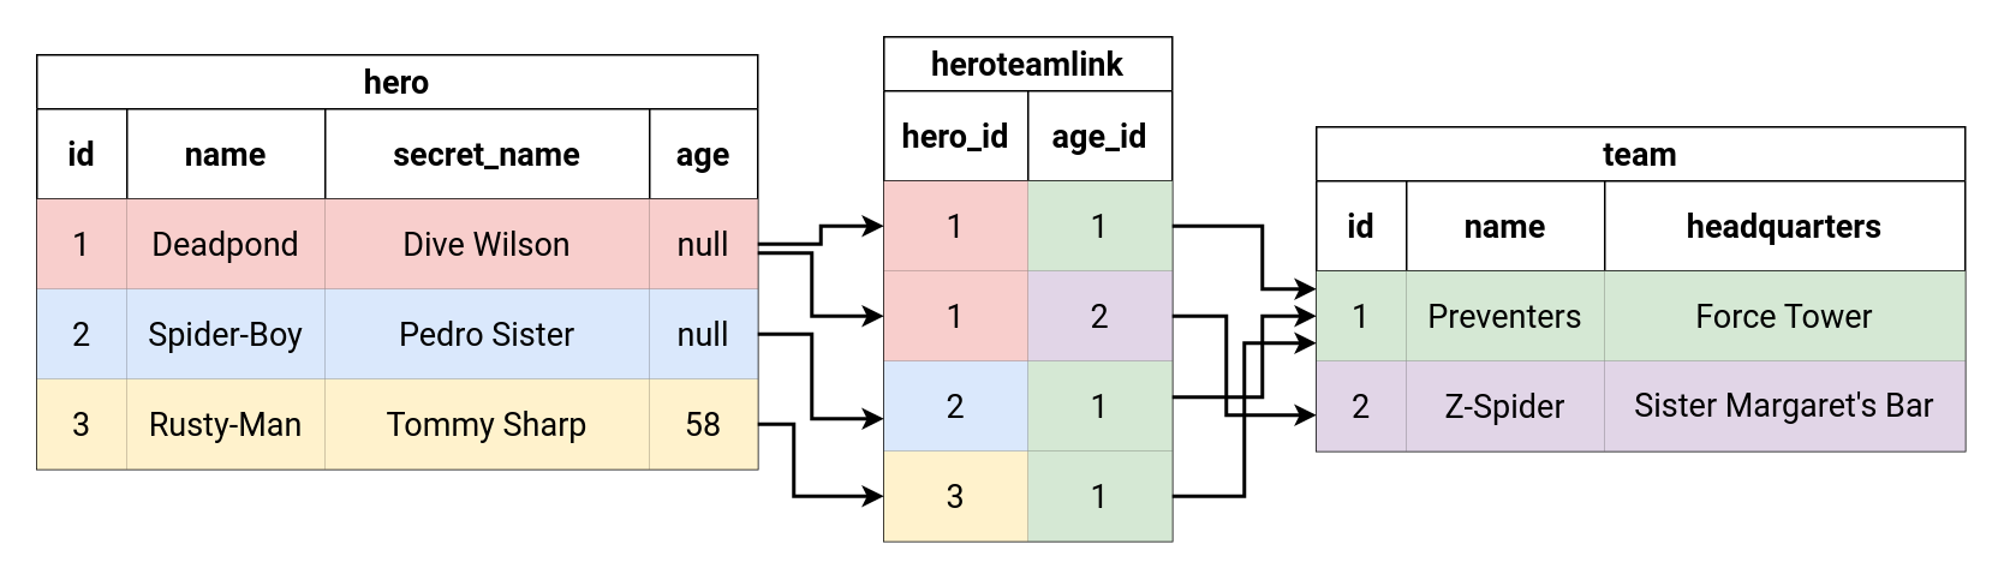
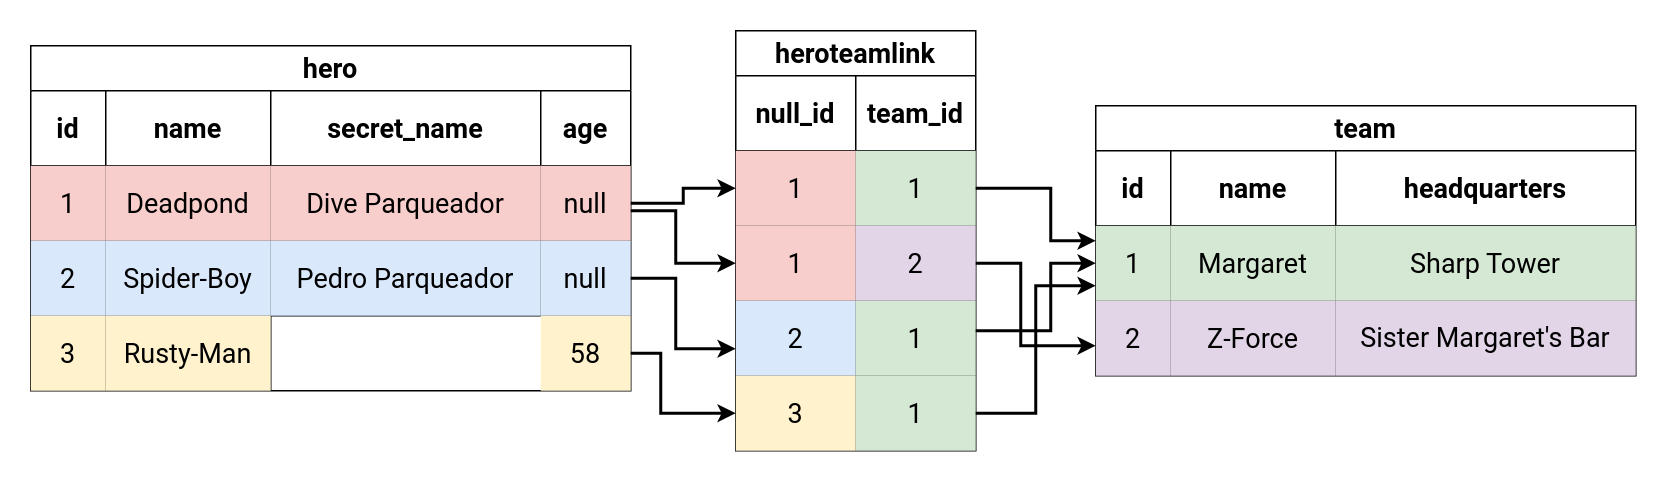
- <mxCell id="38" value="&lt;font style=&quot;font-size: 18px&quot; face=&quot;Roboto&quot; data-font-src=&quot;https://fonts.googleapis.com/css?family=Roboto&quot;&gt;&lt;b&gt;hero_id&lt;/b&gt;&lt;/font&gt;" style="shape=partialRectangle;html=1;whiteSpace=wrap;connectable=0;top=0;left=0;bottom=0;right=0;overflow=hidden;strokeColor=none;fillColor=none;" vertex="1" parent="37"><mxGeometry width="80" height="50" as="geometry" /></mxCell>
+ <mxCell id="38" value="&lt;font style=&quot;font-size: 18px&quot; face=&quot;Roboto&quot; data-font-src=&quot;https://fonts.googleapis.com/css?family=Roboto&quot;&gt;&lt;b&gt;null_id&lt;/b&gt;&lt;/font&gt;" style="shape=partialRectangle;html=1;whiteSpace=wrap;connectable=0;top=0;left=0;bottom=0;right=0;overflow=hidden;strokeColor=none;fillColor=none;" vertex="1" parent="37"><mxGeometry width="80" height="50" as="geometry" /></mxCell>
- <mxCell id="39" value="&lt;font style=&quot;font-size: 18px&quot; face=&quot;Roboto&quot; data-font-src=&quot;https://fonts.googleapis.com/css?family=Roboto&quot;&gt;&lt;b&gt;age_id&lt;/b&gt;&lt;/font&gt;" style="shape=partialRectangle;html=1;whiteSpace=wrap;connectable=0;top=0;left=0;bottom=0;right=0;overflow=hidden;strokeColor=none;fillColor=none;" vertex="1" parent="37"><mxGeometry x="80" width="80" height="50" as="geometry" /></mxCell>
+ <mxCell id="39" value="&lt;font style=&quot;font-size: 18px&quot; face=&quot;Roboto&quot; data-font-src=&quot;https://fonts.googleapis.com/css?family=Roboto&quot;&gt;&lt;b&gt;team_id&lt;/b&gt;&lt;/font&gt;" style="shape=partialRectangle;html=1;whiteSpace=wrap;connectable=0;top=0;left=0;bottom=0;right=0;overflow=hidden;strokeColor=none;fillColor=none;" vertex="1" parent="37"><mxGeometry x="80" width="80" height="50" as="geometry" /></mxCell>
- <mxCell id="11" value="&lt;span style=&quot;font-family: &amp;#34;roboto&amp;#34; ; font-size: 18px&quot;&gt;Dive Wilson&lt;/span&gt;" style="shape=partialRectangle;html=1;whiteSpace=wrap;connectable=0;top=0;left=0;bottom=0;right=0;overflow=hidden;strokeWidth=0;strokeColor=#b85450;fillColor=#f8cecc;" parent="8" vertex="1"><mxGeometry x="160" width="180" height="50" as="geometry" /></mxCell>
+ <mxCell id="11" value="&lt;span style=&quot;font-family: &amp;#34;roboto&amp;#34; ; font-size: 18px&quot;&gt;Dive Parqueador&lt;/span&gt;" style="shape=partialRectangle;html=1;whiteSpace=wrap;connectable=0;top=0;left=0;bottom=0;right=0;overflow=hidden;strokeWidth=0;strokeColor=#b85450;fillColor=#f8cecc;" parent="8" vertex="1"><mxGeometry x="160" width="180" height="50" as="geometry" /></mxCell>
- <mxCell id="30" value="&lt;span style=&quot;font-family: &amp;#34;roboto&amp;#34; ; font-size: 18px&quot;&gt;Preventers&lt;/span&gt;" style="shape=partialRectangle;html=1;whiteSpace=wrap;connectable=0;top=0;left=0;bottom=0;right=0;overflow=hidden;fillColor=#d5e8d4;strokeColor=#82b366;" parent="28" vertex="1"><mxGeometry x="50" width="110" height="50" as="geometry" /></mxCell>
+ <mxCell id="30" value="&lt;span style=&quot;font-family: &amp;#34;roboto&amp;#34; ; font-size: 18px&quot;&gt;Margaret&lt;/span&gt;" style="shape=partialRectangle;html=1;whiteSpace=wrap;connectable=0;top=0;left=0;bottom=0;right=0;overflow=hidden;fillColor=#d5e8d4;strokeColor=#82b366;" parent="28" vertex="1"><mxGeometry x="50" width="110" height="50" as="geometry" /></mxCell>
- <mxCell id="31" value="&lt;font face=&quot;roboto&quot;&gt;&lt;span style=&quot;font-size: 18px&quot;&gt;Force Tower&lt;/span&gt;&lt;/font&gt;" style="shape=partialRectangle;html=1;whiteSpace=wrap;connectable=0;top=0;left=0;bottom=0;right=0;overflow=hidden;fillColor=#d5e8d4;strokeColor=#82b366;" parent="28" vertex="1"><mxGeometry x="160" width="200" height="50" as="geometry" /></mxCell>
+ <mxCell id="31" value="&lt;font face=&quot;roboto&quot;&gt;&lt;span style=&quot;font-size: 18px&quot;&gt;Sharp Tower&lt;/span&gt;&lt;/font&gt;" style="shape=partialRectangle;html=1;whiteSpace=wrap;connectable=0;top=0;left=0;bottom=0;right=0;overflow=hidden;fillColor=#d5e8d4;strokeColor=#82b366;" parent="28" vertex="1"><mxGeometry x="160" width="200" height="50" as="geometry" /></mxCell>
- <mxCell id="16" value="&lt;span style=&quot;font-family: &amp;#34;roboto&amp;#34; ; font-size: 18px&quot;&gt;Pedro Sister&lt;/span&gt;" style="shape=partialRectangle;html=1;whiteSpace=wrap;connectable=0;top=0;left=0;bottom=0;right=0;overflow=hidden;strokeWidth=0;strokeColor=#6c8ebf;fillColor=#dae8fc;" parent="13" vertex="1"><mxGeometry x="160" width="180" height="50" as="geometry" /></mxCell>
+ <mxCell id="16" value="&lt;span style=&quot;font-family: &amp;#34;roboto&amp;#34; ; font-size: 18px&quot;&gt;Pedro Parqueador&lt;/span&gt;" style="shape=partialRectangle;html=1;whiteSpace=wrap;connectable=0;top=0;left=0;bottom=0;right=0;overflow=hidden;strokeWidth=0;strokeColor=#6c8ebf;fillColor=#dae8fc;" parent="13" vertex="1"><mxGeometry x="160" width="180" height="50" as="geometry" /></mxCell>
- <mxCell id="34" value="&lt;span style=&quot;font-family: &amp;#34;roboto&amp;#34; ; font-size: 18px&quot;&gt;Z-Spider&lt;/span&gt;" style="shape=partialRectangle;html=1;whiteSpace=wrap;connectable=0;top=0;left=0;bottom=0;right=0;overflow=hidden;fillColor=#e1d5e7;strokeColor=#9673a6;" parent="32" vertex="1"><mxGeometry x="50" width="110" height="50" as="geometry" /></mxCell>
+ <mxCell id="34" value="&lt;span style=&quot;font-family: &amp;#34;roboto&amp;#34; ; font-size: 18px&quot;&gt;Z-Force&lt;/span&gt;" style="shape=partialRectangle;html=1;whiteSpace=wrap;connectable=0;top=0;left=0;bottom=0;right=0;overflow=hidden;fillColor=#e1d5e7;strokeColor=#9673a6;" parent="32" vertex="1"><mxGeometry x="50" width="110" height="50" as="geometry" /></mxCell>
- <mxCell id="21" value="&lt;span style=&quot;font-family: &amp;#34;roboto&amp;#34; ; font-size: 18px&quot;&gt;Tommy Sharp&lt;/span&gt;" style="shape=partialRectangle;html=1;whiteSpace=wrap;connectable=0;top=0;left=0;bottom=0;right=0;overflow=hidden;strokeWidth=0;strokeColor=#d6b656;fillColor=#fff2cc;" parent="18" vertex="1"><mxGeometry x="160" width="180" height="50" as="geometry" /></mxCell>
